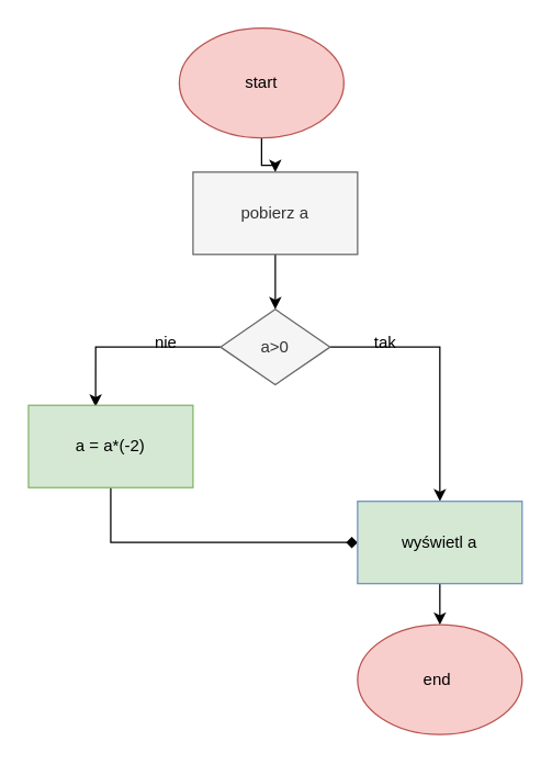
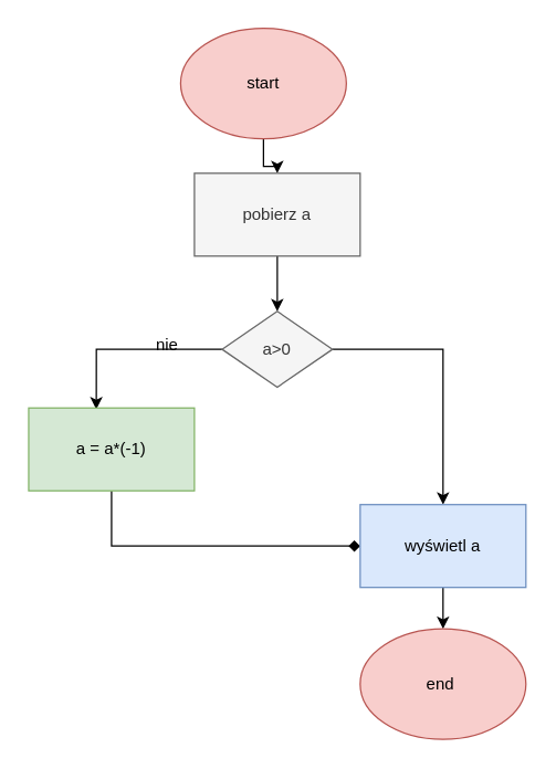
- <mxCell id="14" value="tak" style="text;html=1;align=center;verticalAlign=middle;resizable=0;points=[];autosize=1;strokeColor=none;fillColor=none;" vertex="1" parent="1"><mxGeometry x="260" y="235" width="40" height="30" as="geometry" /></mxCell>
- <mxCell id="10" value="a = a*(-2)" style="whiteSpace=wrap;html=1;fillColor=#d5e8d4;strokeColor=#82b366;" vertex="1" parent="1"><mxGeometry x="20" y="295" width="120" height="60" as="geometry" /></mxCell>
+ <mxCell id="10" value="a = a*(-1)" style="whiteSpace=wrap;html=1;fillColor=#d5e8d4;strokeColor=#82b366;" vertex="1" parent="1"><mxGeometry x="20" y="295" width="120" height="60" as="geometry" /></mxCell>
- <mxCell id="12" value="wyświetl a" style="whiteSpace=wrap;html=1;fillColor=#d5e8d4;strokeColor=#6c8ebf;" vertex="1" parent="1"><mxGeometry x="260" y="365" width="120" height="60" as="geometry" /></mxCell>
+ <mxCell id="12" value="wyświetl a" style="whiteSpace=wrap;html=1;fillColor=#dae8fc;strokeColor=#6c8ebf;" vertex="1" parent="1"><mxGeometry x="260" y="365" width="120" height="60" as="geometry" /></mxCell>
